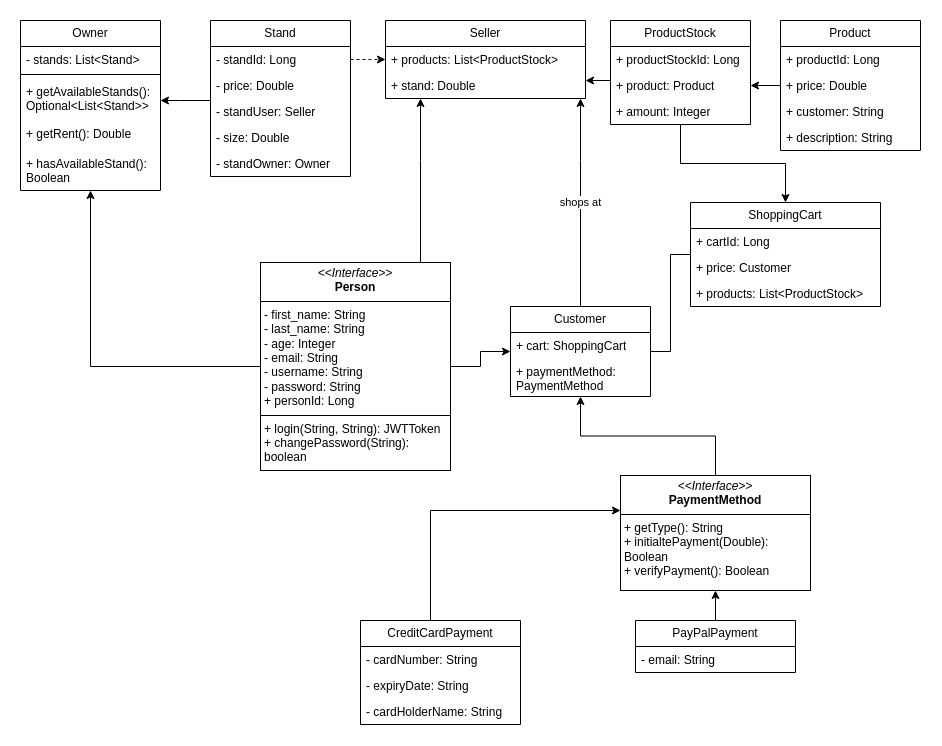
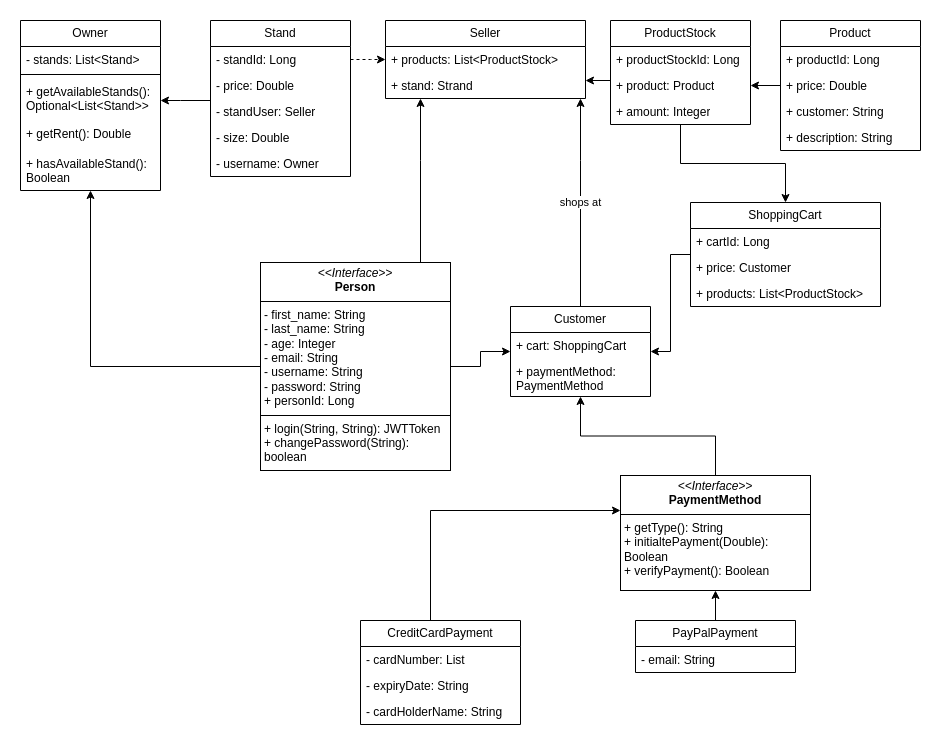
- <mxCell id="10" value="+ stand: Double" style="text;strokeColor=none;fillColor=none;align=left;verticalAlign=top;spacingLeft=4;spacingRight=4;overflow=hidden;rotatable=0;points=[[0,0.5],[1,0.5]];portConstraint=eastwest;whiteSpace=wrap;html=1;" vertex="1" parent="8"><mxGeometry y="52" width="200" height="26" as="geometry" /></mxCell>
+ <mxCell id="10" value="+ stand: Strand" style="text;strokeColor=none;fillColor=none;align=left;verticalAlign=top;spacingLeft=4;spacingRight=4;overflow=hidden;rotatable=0;points=[[0,0.5],[1,0.5]];portConstraint=eastwest;whiteSpace=wrap;html=1;" vertex="1" parent="8"><mxGeometry y="52" width="200" height="26" as="geometry" /></mxCell>
- <mxCell id="26" value="- standOwner: Owner" style="text;strokeColor=none;fillColor=none;align=left;verticalAlign=top;spacingLeft=4;spacingRight=4;overflow=hidden;rotatable=0;points=[[0,0.5],[1,0.5]];portConstraint=eastwest;whiteSpace=wrap;html=1;" vertex="1" parent="21"><mxGeometry y="130" width="140" height="26" as="geometry" /></mxCell>
+ <mxCell id="26" value="- username: Owner" style="text;strokeColor=none;fillColor=none;align=left;verticalAlign=top;spacingLeft=4;spacingRight=4;overflow=hidden;rotatable=0;points=[[0,0.5],[1,0.5]];portConstraint=eastwest;whiteSpace=wrap;html=1;" vertex="1" parent="21"><mxGeometry y="130" width="140" height="26" as="geometry" /></mxCell>
- <mxCell id="33" style="edgeStyle=orthogonalEdgeStyle;rounded=0;orthogonalLoop=1;jettySize=auto;html=1;endArrow=none;" edge="1" parent="1" source="34" target="12"><mxGeometry relative="1" as="geometry" /></mxCell>
+ <mxCell id="33" style="edgeStyle=orthogonalEdgeStyle;rounded=0;orthogonalLoop=1;jettySize=auto;html=1;" edge="1" parent="1" source="34" target="12"><mxGeometry relative="1" as="geometry" /></mxCell>
- <mxCell id="48" value="- cardNumber: String" style="text;strokeColor=none;fillColor=none;align=left;verticalAlign=top;spacingLeft=4;spacingRight=4;overflow=hidden;rotatable=0;points=[[0,0.5],[1,0.5]];portConstraint=eastwest;whiteSpace=wrap;html=1;" vertex="1" parent="47"><mxGeometry y="26" width="160" height="26" as="geometry" /></mxCell>
+ <mxCell id="48" value="- cardNumber: List" style="text;strokeColor=none;fillColor=none;align=left;verticalAlign=top;spacingLeft=4;spacingRight=4;overflow=hidden;rotatable=0;points=[[0,0.5],[1,0.5]];portConstraint=eastwest;whiteSpace=wrap;html=1;" vertex="1" parent="47"><mxGeometry y="26" width="160" height="26" as="geometry" /></mxCell>
